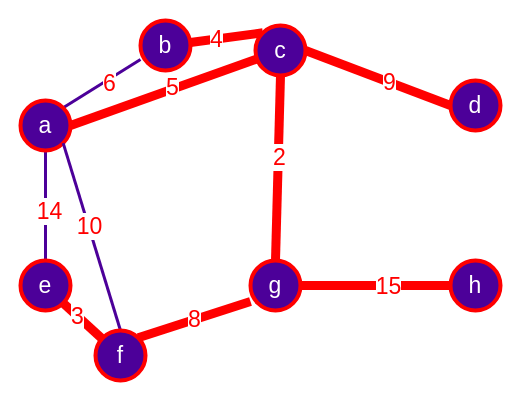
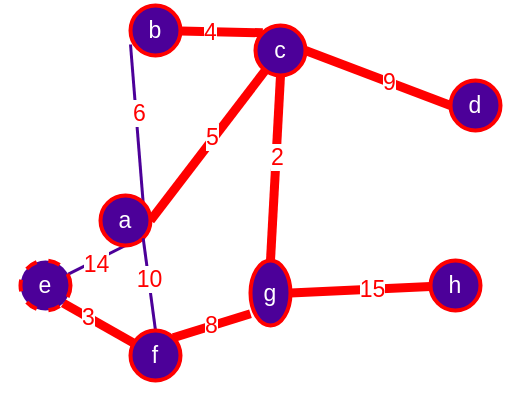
- <mxCell id="9" value="b" style="ellipse;whiteSpace=wrap;html=1;aspect=fixed;fontSize=23;fontColor=#ffffff;strokeColor=#FF0000;strokeWidth=4;fillColor=#4C0099;" vertex="1" parent="1"><mxGeometry x="140" y="20" width="50" height="50" as="geometry" /></mxCell>
+ <mxCell id="9" value="b" style="ellipse;whiteSpace=wrap;html=1;aspect=fixed;fontSize=23;fontColor=#ffffff;strokeColor=#FF0000;strokeWidth=4;fillColor=#4C0099;" vertex="1" parent="1"><mxGeometry x="130" y="5" width="50" height="50" as="geometry" /></mxCell>
- <mxCell id="8" value="a" style="ellipse;whiteSpace=wrap;html=1;aspect=fixed;fontSize=23;fontColor=#ffffff;strokeColor=#FF0000;strokeWidth=4;fillColor=#4C0099;" parent="1" vertex="1"><mxGeometry x="20" y="100" width="50" height="50" as="geometry" /></mxCell>
+ <mxCell id="8" value="a" style="ellipse;whiteSpace=wrap;html=1;aspect=fixed;fontSize=23;fontColor=#ffffff;strokeColor=#FF0000;strokeWidth=4;fillColor=#4C0099;" parent="1" vertex="1"><mxGeometry x="100" y="195" width="50" height="50" as="geometry" /></mxCell>
- <mxCell id="22" value="e" style="ellipse;whiteSpace=wrap;html=1;aspect=fixed;fontSize=23;fontColor=#ffffff;strokeColor=#FF0000;strokeWidth=4;fillColor=#4C0099;" vertex="1" parent="1"><mxGeometry x="20" y="260" width="50" height="50" as="geometry" /></mxCell>
+ <mxCell id="22" value="e" style="ellipse;whiteSpace=wrap;html=1;aspect=fixed;fontSize=23;fontColor=#ffffff;strokeColor=#FF0000;strokeWidth=4;fillColor=#4C0099;dashed=1;" vertex="1" parent="1"><mxGeometry x="20" y="260" width="50" height="50" as="geometry" /></mxCell>
- <mxCell id="19" value="g" style="ellipse;whiteSpace=wrap;html=1;aspect=fixed;fontSize=23;fontColor=#ffffff;strokeColor=#FF0000;strokeWidth=4;fillColor=#4C0099;" vertex="1" parent="1"><mxGeometry x="250" y="260" width="50" height="50" as="geometry" /></mxCell>
+ <mxCell id="19" value="g" style="ellipse;whiteSpace=wrap;html=1;aspect=fixed;fontSize=23;fontColor=#ffffff;strokeColor=#FF0000;strokeWidth=4;fillColor=#4C0099;" vertex="1" parent="1"><mxGeometry x="250" y="260" width="40" height="65" as="geometry" /></mxCell>
- <mxCell id="28" value="h" style="ellipse;whiteSpace=wrap;html=1;aspect=fixed;fontSize=23;fontColor=#ffffff;strokeColor=#FF0000;strokeWidth=4;fillColor=#4C0099;" vertex="1" parent="1"><mxGeometry x="450" y="260" width="50" height="50" as="geometry" /></mxCell>
+ <mxCell id="28" value="h" style="ellipse;whiteSpace=wrap;html=1;aspect=fixed;fontSize=23;fontColor=#ffffff;strokeColor=#FF0000;strokeWidth=4;fillColor=#4C0099;" vertex="1" parent="1"><mxGeometry x="430" y="260" width="50" height="50" as="geometry" /></mxCell>
- <mxCell id="26" value="f" style="ellipse;whiteSpace=wrap;html=1;aspect=fixed;fontSize=23;fontColor=#ffffff;strokeColor=#FF0000;strokeWidth=4;fillColor=#4C0099;" vertex="1" parent="1"><mxGeometry x="95" y="330" width="50" height="50" as="geometry" /></mxCell>
+ <mxCell id="26" value="f" style="ellipse;whiteSpace=wrap;html=1;aspect=fixed;fontSize=23;fontColor=#ffffff;strokeColor=#FF0000;strokeWidth=4;fillColor=#4C0099;" vertex="1" parent="1"><mxGeometry x="130" y="330" width="50" height="50" as="geometry" /></mxCell>
